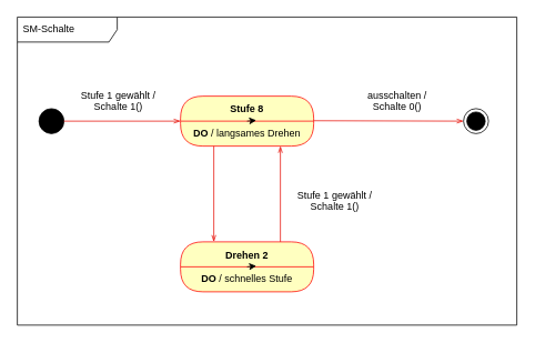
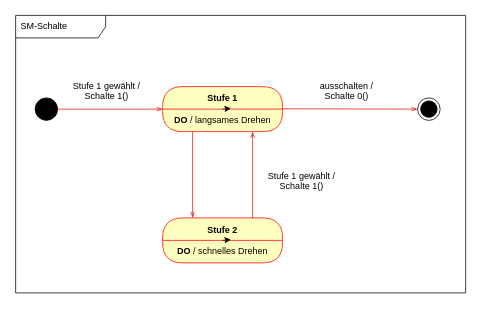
- <mxCell id="17" value="ausschalten /&lt;br&gt;Schalte 0()" style="text;html=1;align=center;" vertex="1" parent="1"><mxGeometry x="421" y="100" width="110" height="50" as="geometry" /></mxCell>
+ <mxCell id="17" value="ausschalten /&lt;br&gt;Schalte 0()" style="text;html=1;align=center;" vertex="1" parent="1"><mxGeometry x="406" y="100" width="110" height="50" as="geometry" /></mxCell>
- <mxCell id="5" value="Stufe 8" style="swimlane;fontStyle=1;align=center;verticalAlign=middle;childLayout=stackLayout;horizontal=1;startSize=30;horizontalStack=0;resizeParent=0;resizeLast=1;container=0;fontColor=#000000;collapsible=0;rounded=1;arcSize=30;strokeColor=#ff0000;fillColor=#ffffc0;swimlaneFillColor=#ffffc0;dropTarget=0;" vertex="1" parent="1"><mxGeometry x="216" y="115" width="160" height="60" as="geometry" /></mxCell>
+ <mxCell id="5" value="Stufe 1" style="swimlane;fontStyle=1;align=center;verticalAlign=middle;childLayout=stackLayout;horizontal=1;startSize=30;horizontalStack=0;resizeParent=0;resizeLast=1;container=0;fontColor=#000000;collapsible=0;rounded=1;arcSize=30;strokeColor=#ff0000;fillColor=#ffffc0;swimlaneFillColor=#ffffc0;dropTarget=0;" vertex="1" parent="1"><mxGeometry x="216" y="115" width="160" height="60" as="geometry" /></mxCell>
- <mxCell id="8" value="Drehen 2" style="swimlane;fontStyle=1;align=center;verticalAlign=middle;childLayout=stackLayout;horizontal=1;startSize=30;horizontalStack=0;resizeParent=0;resizeLast=1;container=0;fontColor=#000000;collapsible=0;rounded=1;arcSize=30;strokeColor=#ff0000;fillColor=#ffffc0;swimlaneFillColor=#ffffc0;dropTarget=0;" vertex="1" parent="1"><mxGeometry x="216" y="290" width="160" height="60" as="geometry" /></mxCell>
+ <mxCell id="8" value="Stufe 2" style="swimlane;fontStyle=1;align=center;verticalAlign=middle;childLayout=stackLayout;horizontal=1;startSize=30;horizontalStack=0;resizeParent=0;resizeLast=1;container=0;fontColor=#000000;collapsible=0;rounded=1;arcSize=30;strokeColor=#ff0000;fillColor=#ffffc0;swimlaneFillColor=#ffffc0;dropTarget=0;" vertex="1" parent="1"><mxGeometry x="216" y="290" width="160" height="60" as="geometry" /></mxCell>
- <mxCell id="10" value="&lt;b&gt;DO&lt;/b&gt;&amp;nbsp;/ schnelles Stufe" style="text;html=1;strokeColor=none;fillColor=none;align=center;verticalAlign=middle;spacingLeft=4;spacingRight=4;whiteSpace=wrap;overflow=hidden;rotatable=0;fontColor=#000000;" vertex="1" parent="8"><mxGeometry y="30" width="160" height="30" as="geometry" /></mxCell>
+ <mxCell id="10" value="&lt;b&gt;DO&lt;/b&gt;&amp;nbsp;/ schnelles Drehen" style="text;html=1;strokeColor=none;fillColor=none;align=center;verticalAlign=middle;spacingLeft=4;spacingRight=4;whiteSpace=wrap;overflow=hidden;rotatable=0;fontColor=#000000;" vertex="1" parent="8"><mxGeometry y="30" width="160" height="30" as="geometry" /></mxCell>
